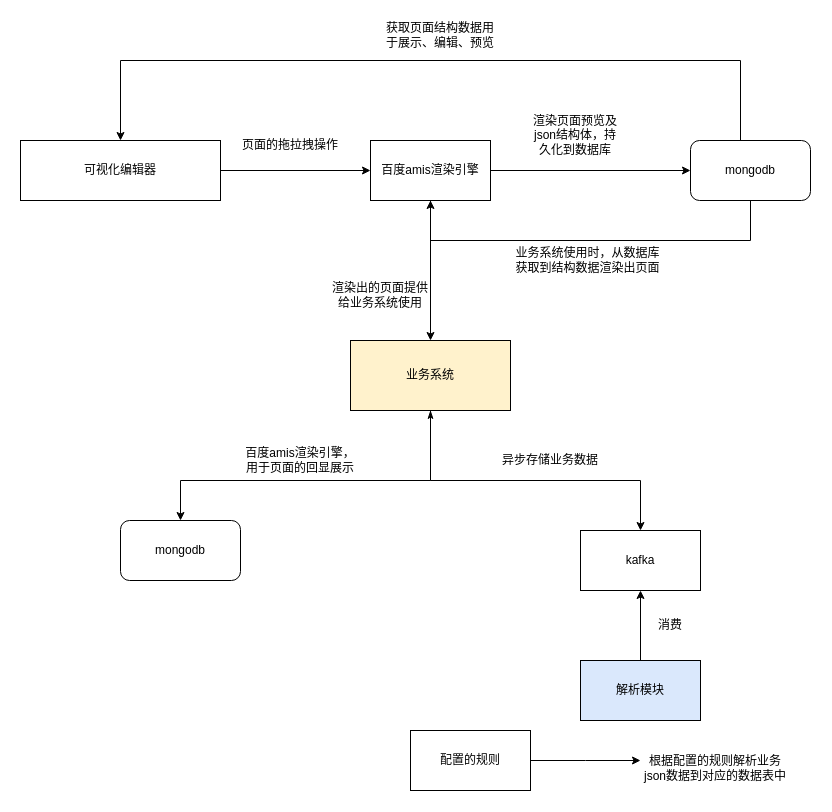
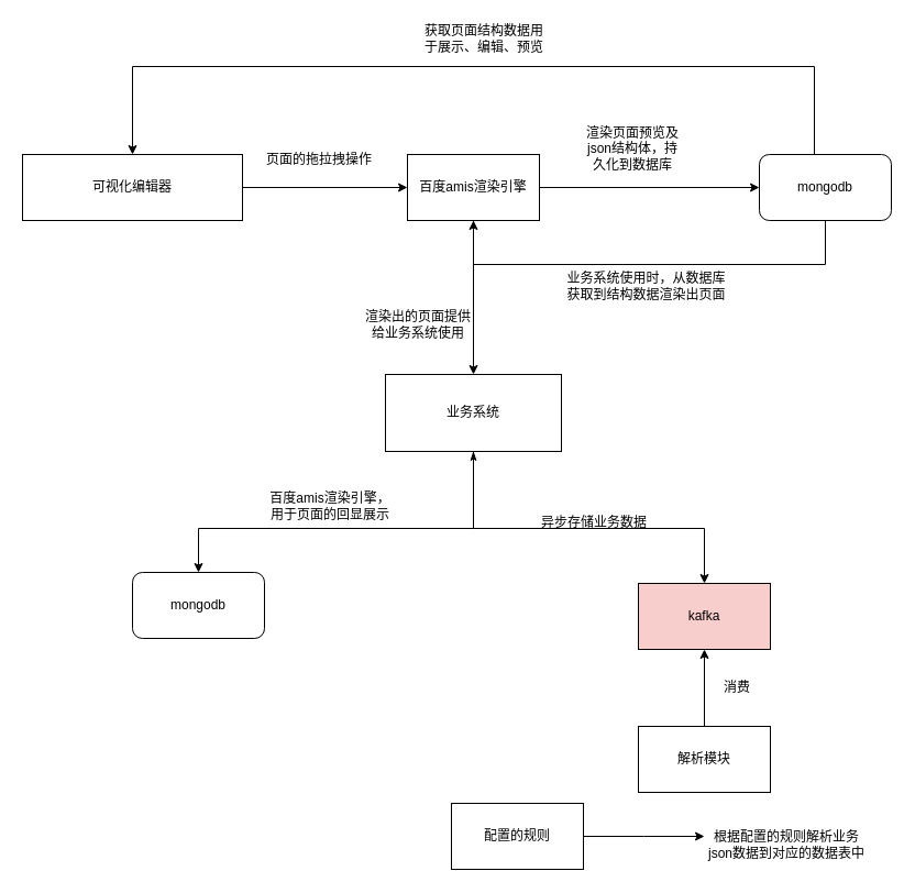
- <mxCell id="7" value="业务系统" style="rounded=0;whiteSpace=wrap;html=1;fillColor=#fff2cc;" vertex="1" parent="1"><mxGeometry x="350" y="340" width="160" height="70" as="geometry" /></mxCell>
+ <mxCell id="7" value="业务系统" style="rounded=0;whiteSpace=wrap;html=1;" vertex="1" parent="1"><mxGeometry x="350" y="340" width="160" height="70" as="geometry" /></mxCell>
- <mxCell id="19" value="异步存储业务数据" style="text;html=1;strokeColor=none;fillColor=none;align=center;verticalAlign=middle;whiteSpace=wrap;rounded=0;" vertex="1" parent="1"><mxGeometry x="470" y="440" width="160" height="40" as="geometry" /></mxCell>
+ <mxCell id="19" value="异步存储业务数据" style="text;html=1;strokeColor=none;fillColor=none;align=center;verticalAlign=middle;whiteSpace=wrap;rounded=0;" vertex="1" parent="1"><mxGeometry x="460" y="455" width="160" height="40" as="geometry" /></mxCell>
- <mxCell id="20" value="kafka" style="rounded=0;whiteSpace=wrap;html=1;" vertex="1" parent="1"><mxGeometry x="580" y="530" width="120" height="60" as="geometry" /></mxCell>
+ <mxCell id="20" value="kafka" style="rounded=0;whiteSpace=wrap;html=1;fillColor=#f8cecc;" vertex="1" parent="1"><mxGeometry x="580" y="530" width="120" height="60" as="geometry" /></mxCell>
- <mxCell id="22" value="解析模块" style="rounded=0;whiteSpace=wrap;html=1;fillColor=#dae8fc;" vertex="1" parent="1"><mxGeometry x="580" y="660" width="120" height="60" as="geometry" /></mxCell>
+ <mxCell id="22" value="解析模块" style="rounded=0;whiteSpace=wrap;html=1;" vertex="1" parent="1"><mxGeometry x="580" y="660" width="120" height="60" as="geometry" /></mxCell>
